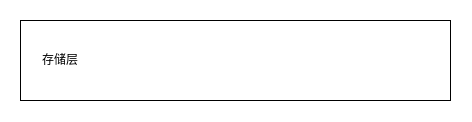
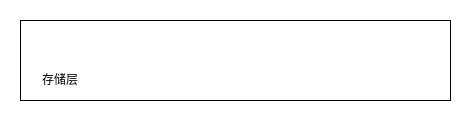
- <mxCell id="3" value="存储层" style="text;html=1;align=center;verticalAlign=middle;whiteSpace=wrap;rounded=0;" vertex="1" parent="1"><mxGeometry x="30" y="45" width="60" height="30" as="geometry" /></mxCell>
+ <mxCell id="3" value="存储层" style="text;html=1;align=center;verticalAlign=middle;whiteSpace=wrap;rounded=0;" vertex="1" parent="1"><mxGeometry x="30" y="65" width="60" height="30" as="geometry" /></mxCell>
